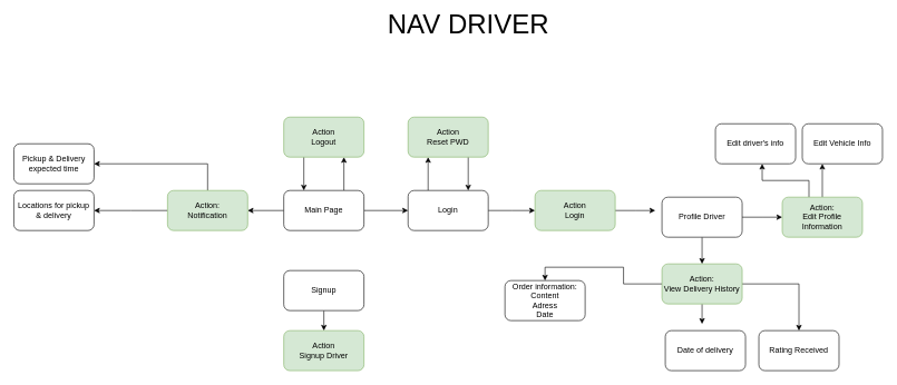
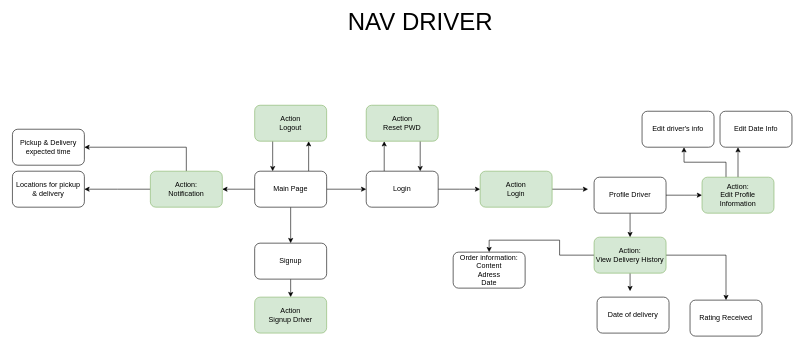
- <mxCell id="40" value="Edit Vehicle Info" style="rounded=1;whiteSpace=wrap;html=1;" vertex="1" parent="1"><mxGeometry x="1200" y="185" width="120" height="60" as="geometry" /></mxCell>
+ <mxCell id="40" value="Edit Date Info" style="rounded=1;whiteSpace=wrap;html=1;" vertex="1" parent="1"><mxGeometry x="1200" y="185" width="120" height="60" as="geometry" /></mxCell>
+ <mxCell id="4" style="edgeStyle=orthogonalEdgeStyle;rounded=0;orthogonalLoop=1;jettySize=auto;html=1;exitX=0.5;exitY=1;exitDx=0;exitDy=0;" parent="1" source="6" target="22" edge="1"><mxGeometry relative="1" as="geometry" /></mxCell>
- <mxCell id="35" value="Rating Received" style="rounded=1;whiteSpace=wrap;html=1;" vertex="1" parent="1"><mxGeometry x="1135" y="495" width="120" height="60" as="geometry" /></mxCell>
+ <mxCell id="35" value="Rating Received" style="rounded=1;whiteSpace=wrap;html=1;" vertex="1" parent="1"><mxGeometry x="1150" y="500" width="120" height="60" as="geometry" /></mxCell>
